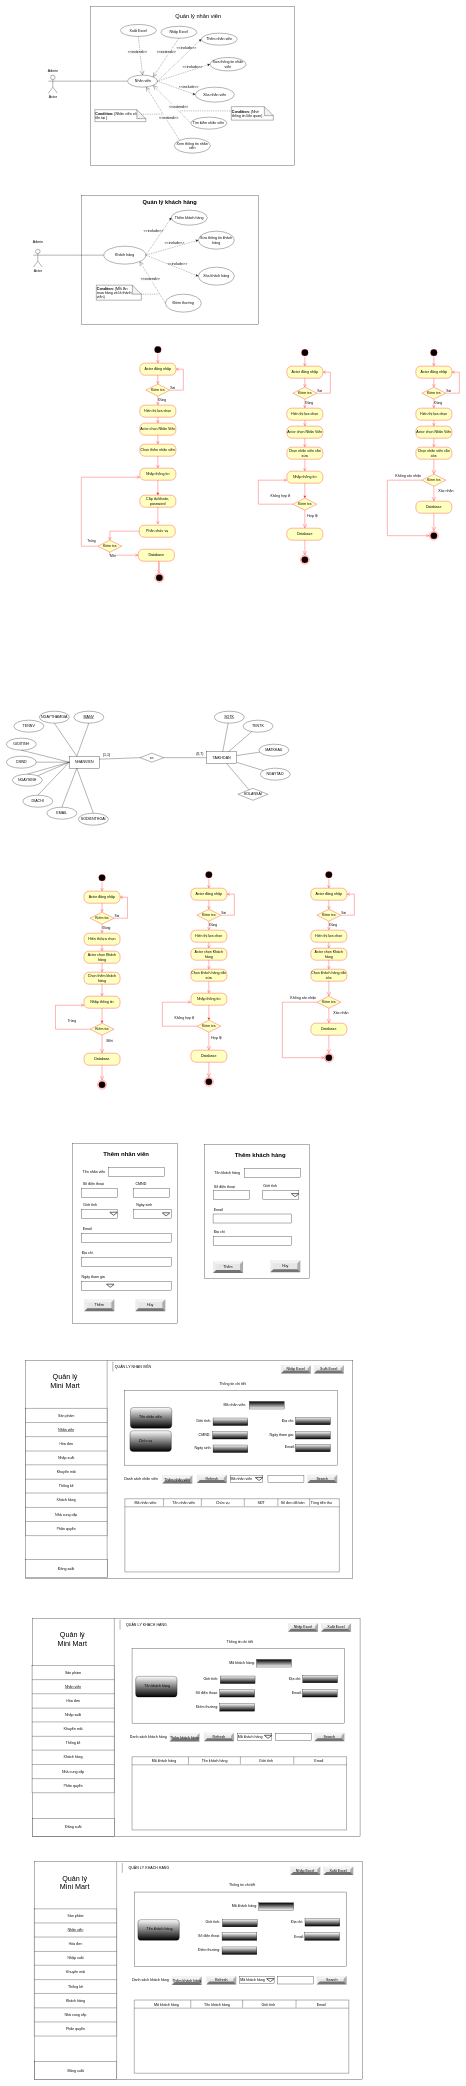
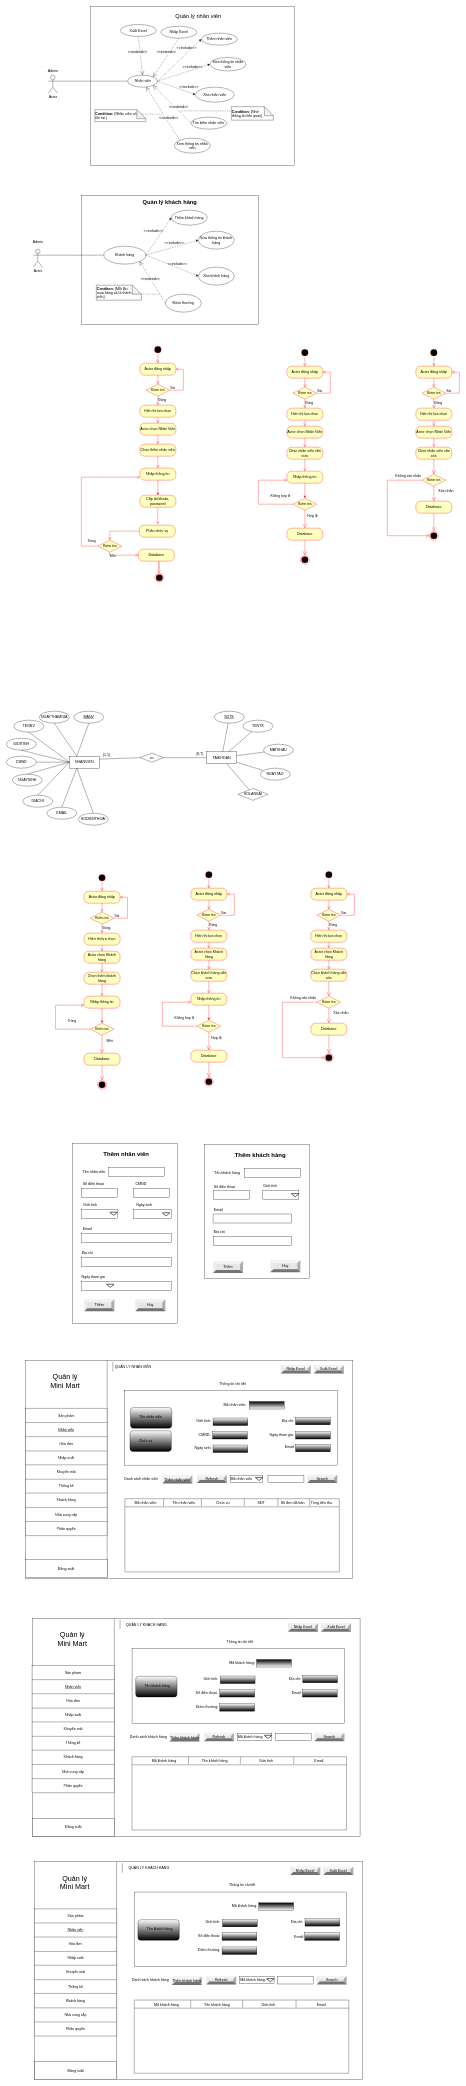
- <mxCell id="91" value="MATKHAU" style="ellipse;whiteSpace=wrap;html=1;align=center;" parent="1" vertex="1"><mxGeometry x="862" y="2480" width="100" height="40" as="geometry" /></mxCell>
+ <mxCell id="91" value="MATKHAU" style="ellipse;whiteSpace=wrap;html=1;align=center;" parent="1" vertex="1"><mxGeometry x="877" y="2480" width="100" height="40" as="geometry" /></mxCell>
- <mxCell id="81" value="" style="endArrow=none;html=1;rounded=0;strokeColor=#000000;exitX=0;exitY=0.5;exitDx=0;exitDy=0;" parent="1" source="69" target="74" edge="1"><mxGeometry width="50" height="50" relative="1" as="geometry"><mxPoint x="370" y="2530" as="sourcePoint" /><mxPoint x="420" y="2480" as="targetPoint" /></mxGeometry></mxCell>
+ <mxCell id="81" value="" style="endArrow=none;html=1;rounded=0;strokeColor=#000000;exitX=0;exitY=0.5;exitDx=0;exitDy=0;entryX=0.5;entryY=1;entryDx=0;entryDy=0;" parent="1" source="69" target="71" edge="1"><mxGeometry width="50" height="50" relative="1" as="geometry"><mxPoint x="370" y="2530" as="sourcePoint" /><mxPoint x="420" y="2480" as="targetPoint" /></mxGeometry></mxCell>
